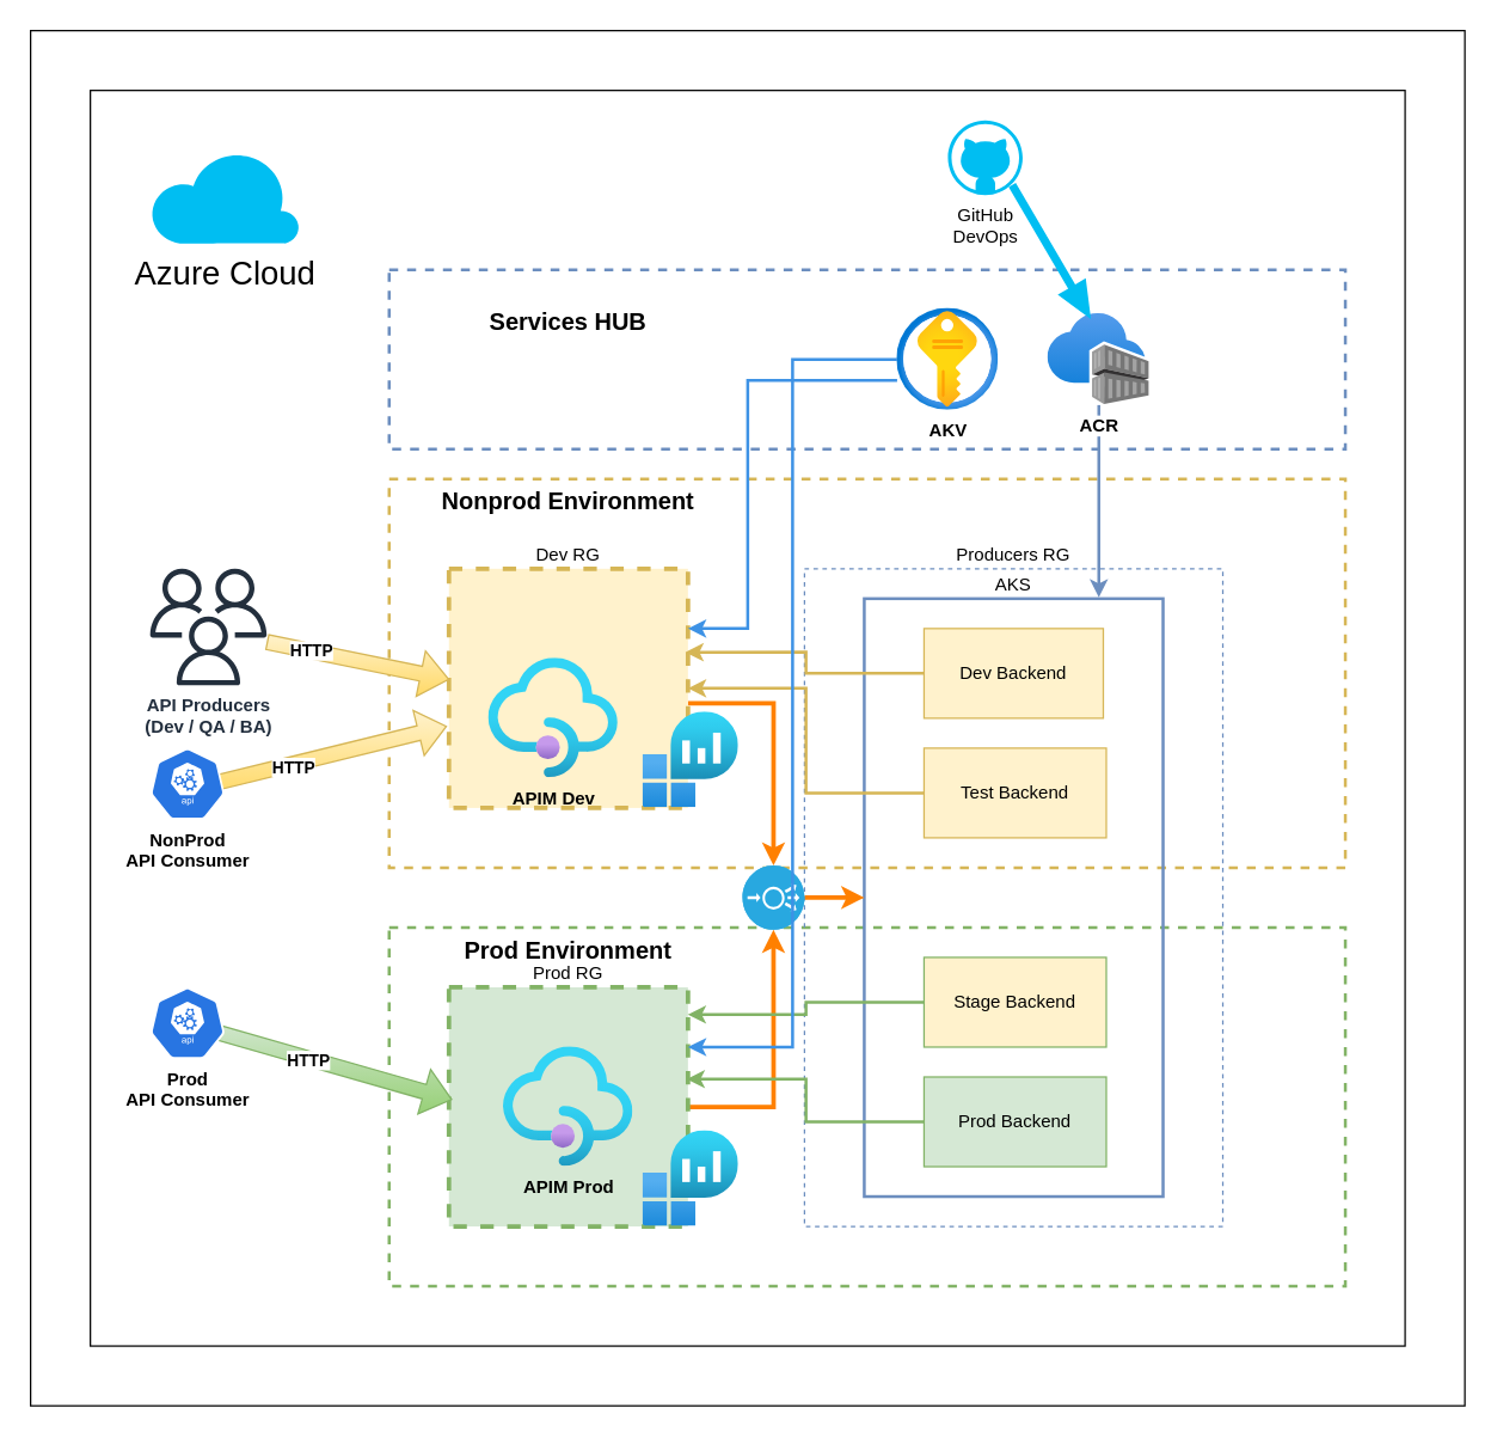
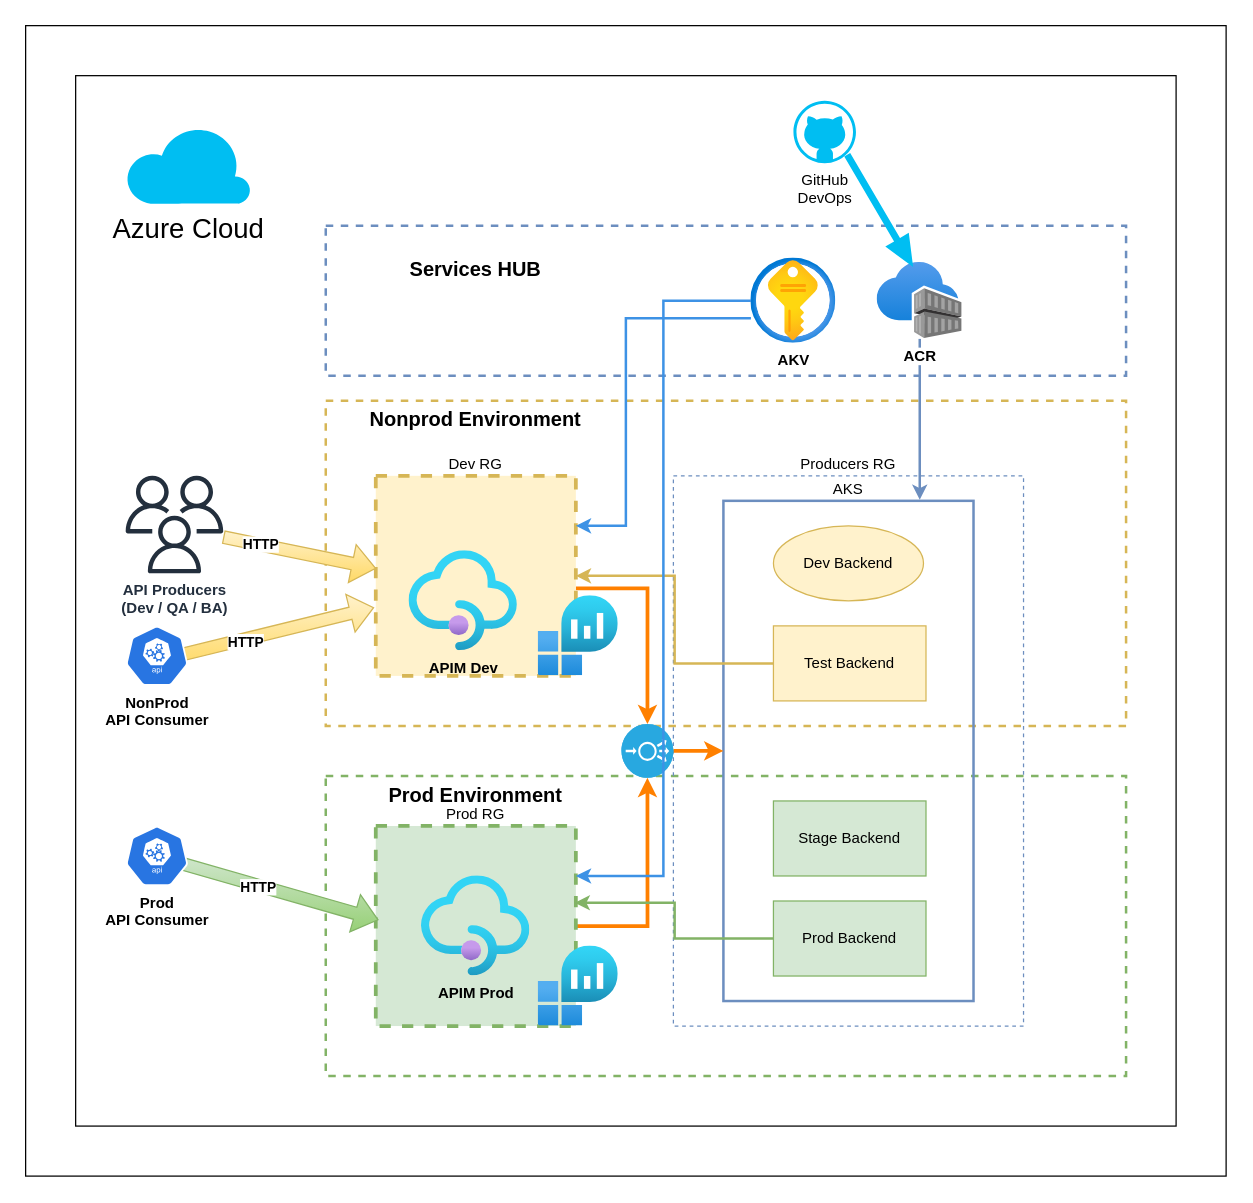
- <mxCell id="16" style="edgeStyle=orthogonalEdgeStyle;rounded=0;orthogonalLoop=1;jettySize=auto;html=1;entryX=0.989;entryY=0.349;entryDx=0;entryDy=0;entryPerimeter=0;strokeColor=#D6B656;strokeWidth=2;" edge="1" parent="1" source="17" target="8"><mxGeometry relative="1" as="geometry" /></mxCell>
- <mxCell id="17" value="Dev Backend" style="rounded=0;whiteSpace=wrap;html=1;fillColor=#fff2cc;strokeColor=#d6b656;" parent="1" vertex="1"><mxGeometry x="618" y="420" width="120" height="60" as="geometry" /></mxCell>
+ <mxCell id="17" value="Dev Backend" style="ellipse;whiteSpace=wrap;html=1;fillColor=#fff2cc;strokeColor=#d6b656;" parent="1" vertex="1"><mxGeometry x="618" y="420" width="120" height="60" as="geometry" /></mxCell>
- <mxCell id="42" style="edgeStyle=orthogonalEdgeStyle;rounded=0;orthogonalLoop=1;jettySize=auto;html=1;entryX=0.999;entryY=0.114;entryDx=0;entryDy=0;entryPerimeter=0;strokeWidth=2;strokeColor=#82B366;" edge="1" parent="1" source="43" target="10"><mxGeometry relative="1" as="geometry" /></mxCell>
- <mxCell id="43" value="Stage Backend" style="rounded=0;whiteSpace=wrap;html=1;fillColor=#fff2cc;strokeColor=#82B366;" vertex="1" parent="1"><mxGeometry x="618" y="640" width="122" height="60" as="geometry" /></mxCell>
+ <mxCell id="43" value="Stage Backend" style="rounded=0;whiteSpace=wrap;html=1;fillColor=#d5e8d4;strokeColor=#82B366;" vertex="1" parent="1"><mxGeometry x="618" y="640" width="122" height="60" as="geometry" /></mxCell>
